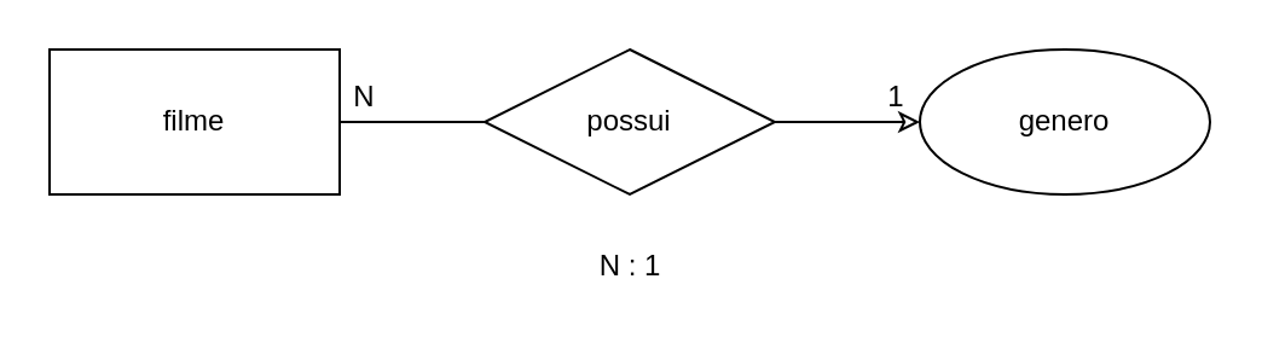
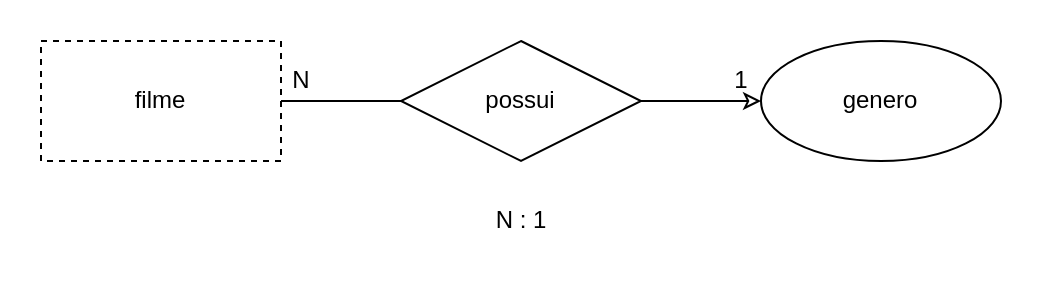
- <mxCell id="3" value="filme" style="rounded=0;whiteSpace=wrap;html=1;" parent="1" vertex="1"><mxGeometry x="20" y="20" width="120" height="60" as="geometry" /></mxCell>
+ <mxCell id="3" value="filme" style="rounded=0;whiteSpace=wrap;html=1;dashed=1;" parent="1" vertex="1"><mxGeometry x="20" y="20" width="120" height="60" as="geometry" /></mxCell>
